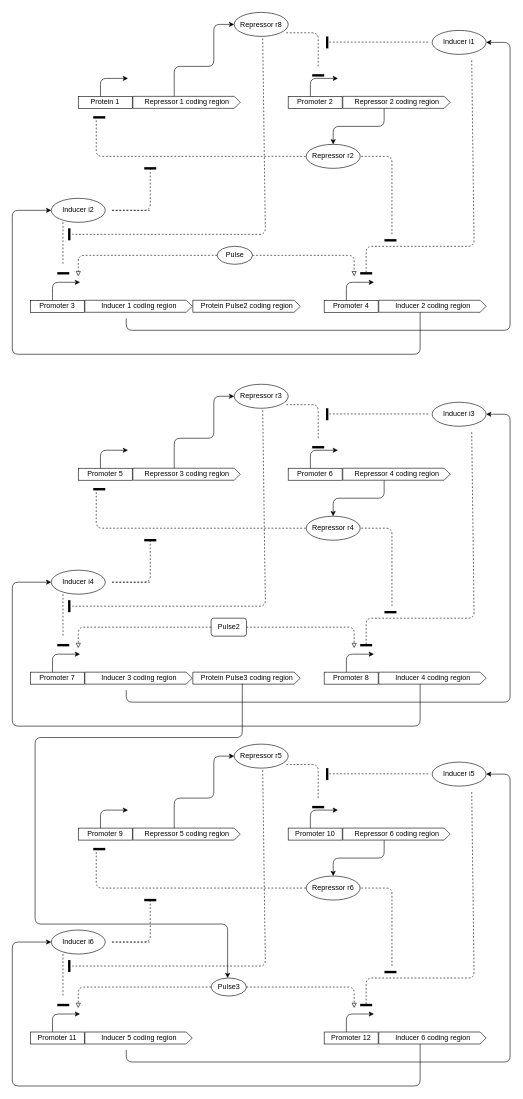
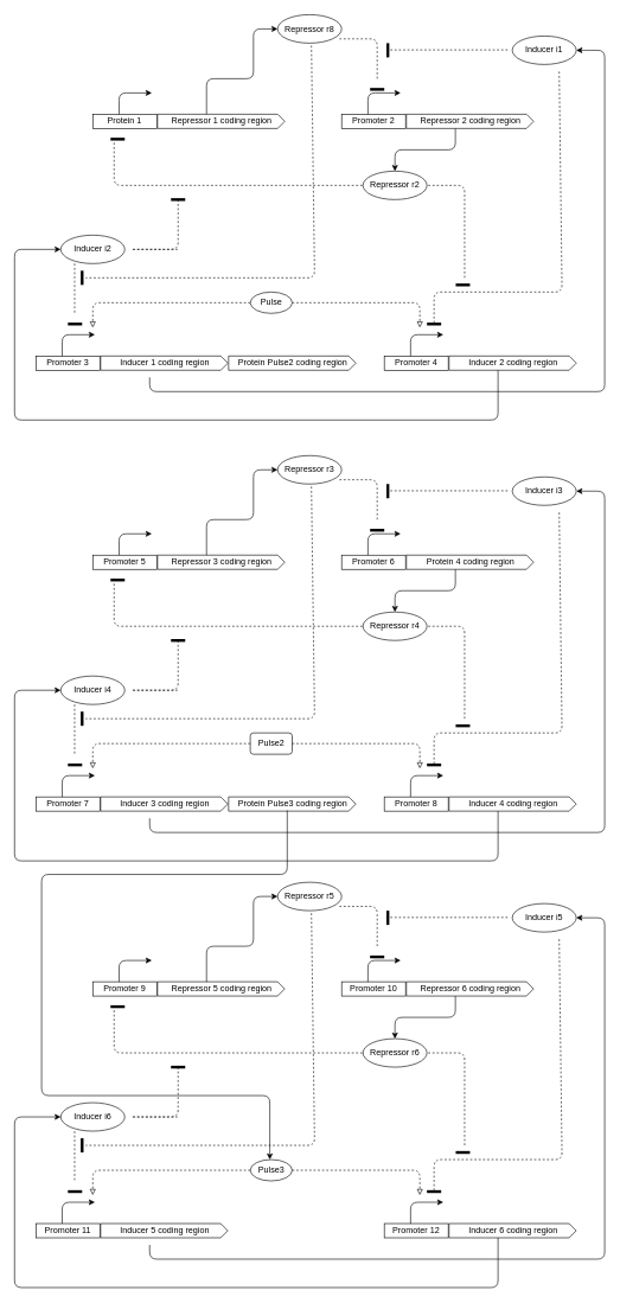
- <mxCell id="31" value="Pulse" style="ellipse;whiteSpace=wrap;html=1;" vertex="1" parent="1"><mxGeometry x="361.5" y="410" width="59" height="30" as="geometry" /></mxCell>
+ <mxCell id="31" value="Pulse" style="ellipse;whiteSpace=wrap;html=1;" vertex="1" parent="1"><mxGeometry x="351.5" y="410" width="59" height="30" as="geometry" /></mxCell>
- <mxCell id="49" value="Repressor 4 coding region" style="html=1;shadow=0;dashed=0;align=center;verticalAlign=middle;shape=mxgraph.arrows2.arrow;dy=0;dx=10;notch=0;" vertex="1" parent="1"><mxGeometry x="571" y="780" width="179" height="20" as="geometry" /></mxCell>
+ <mxCell id="49" value="Protein 4 coding region" style="html=1;shadow=0;dashed=0;align=center;verticalAlign=middle;shape=mxgraph.arrows2.arrow;dy=0;dx=10;notch=0;" vertex="1" parent="1"><mxGeometry x="571" y="780" width="179" height="20" as="geometry" /></mxCell>
